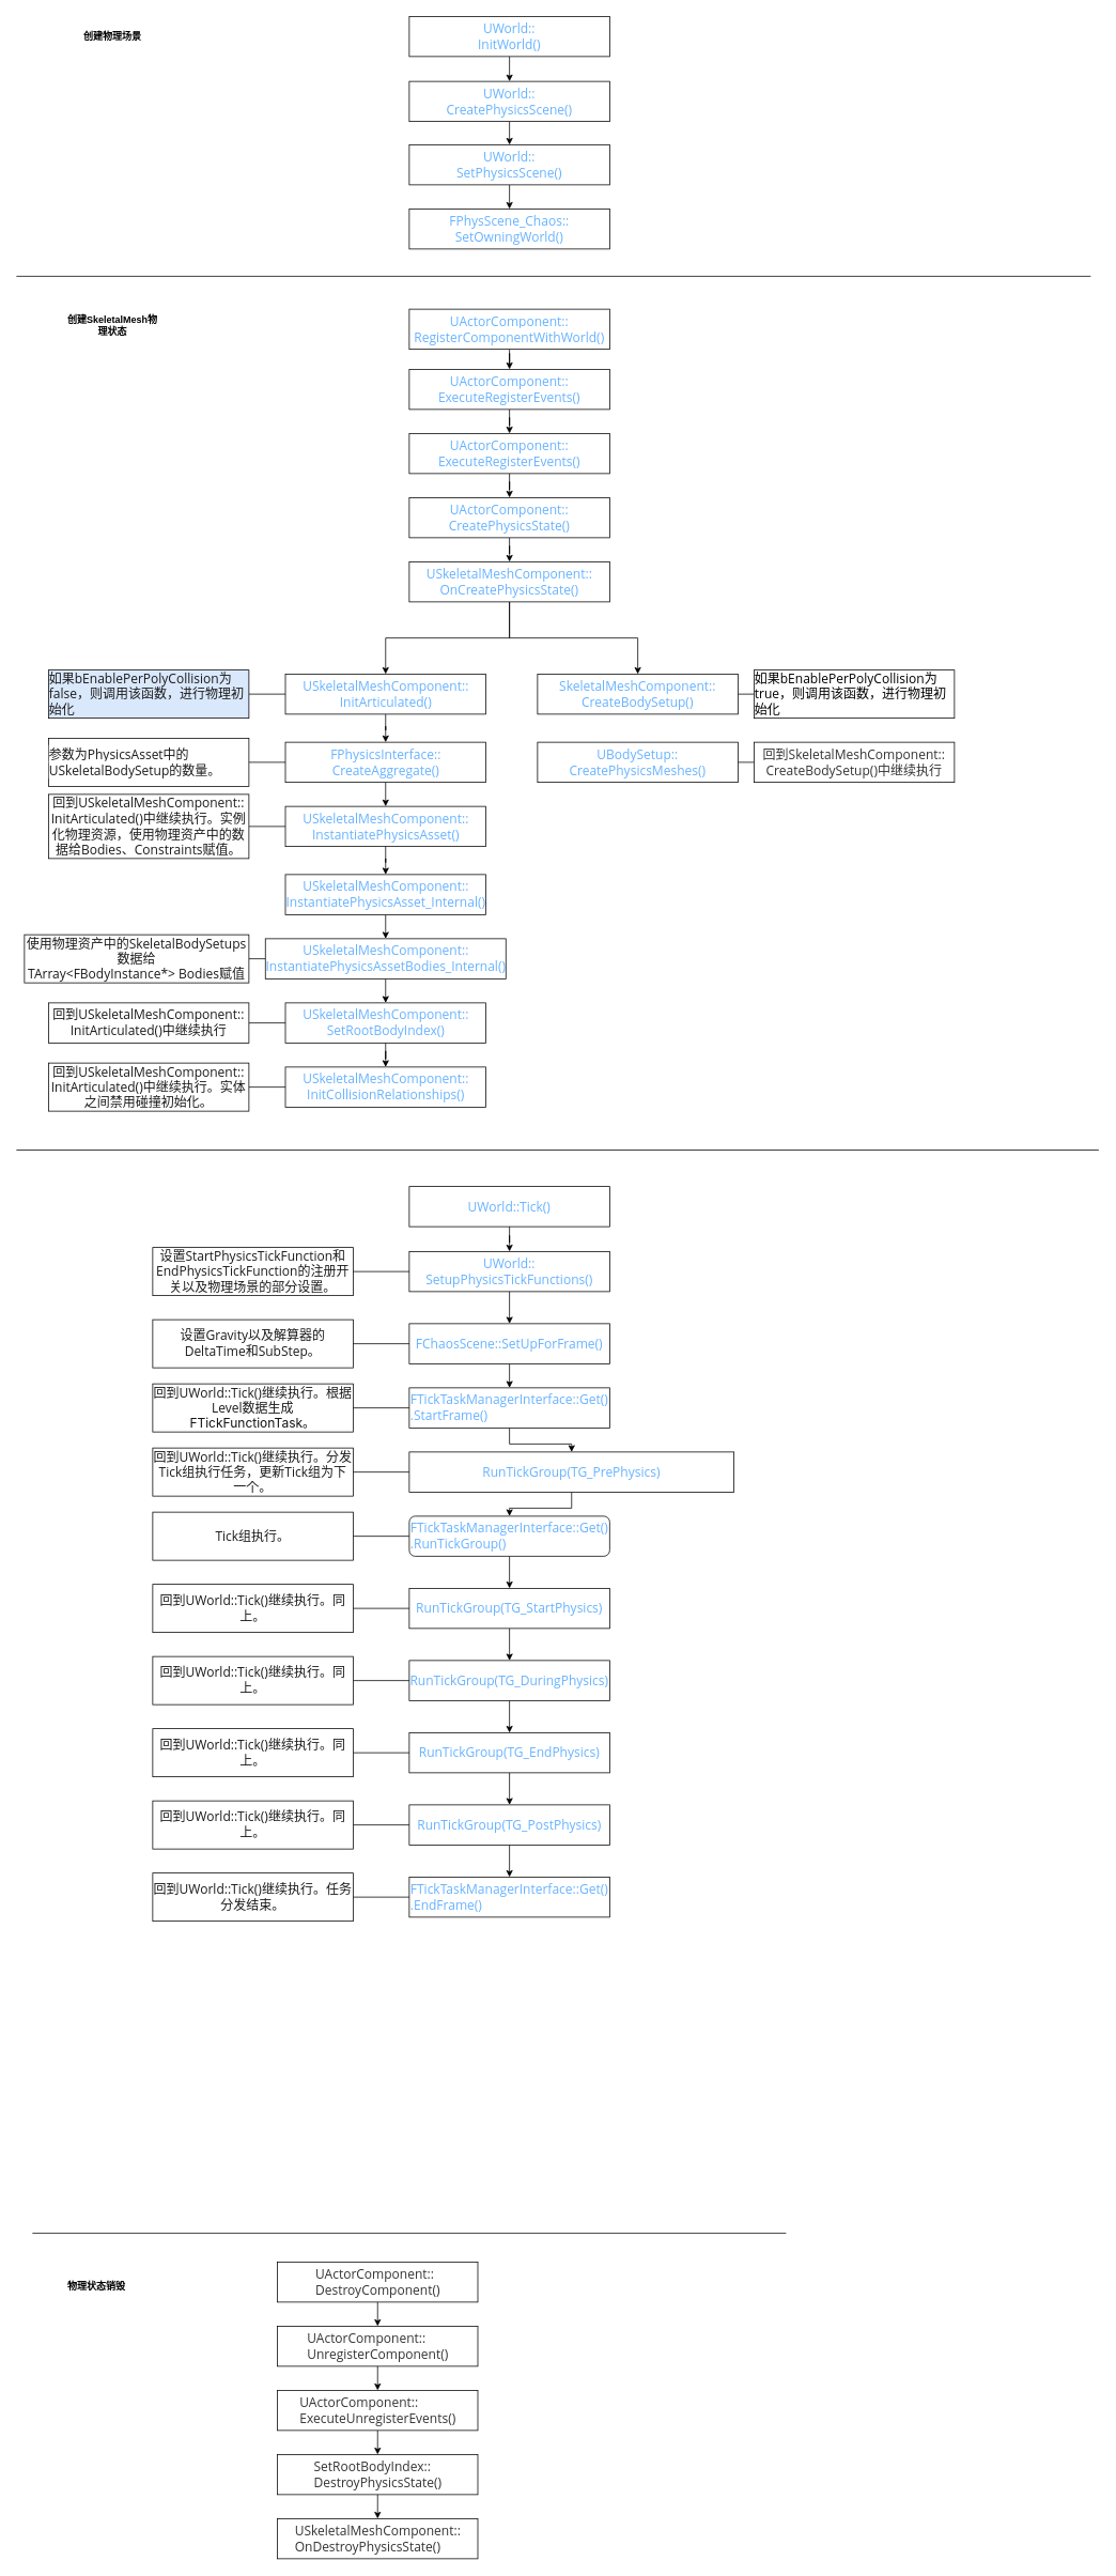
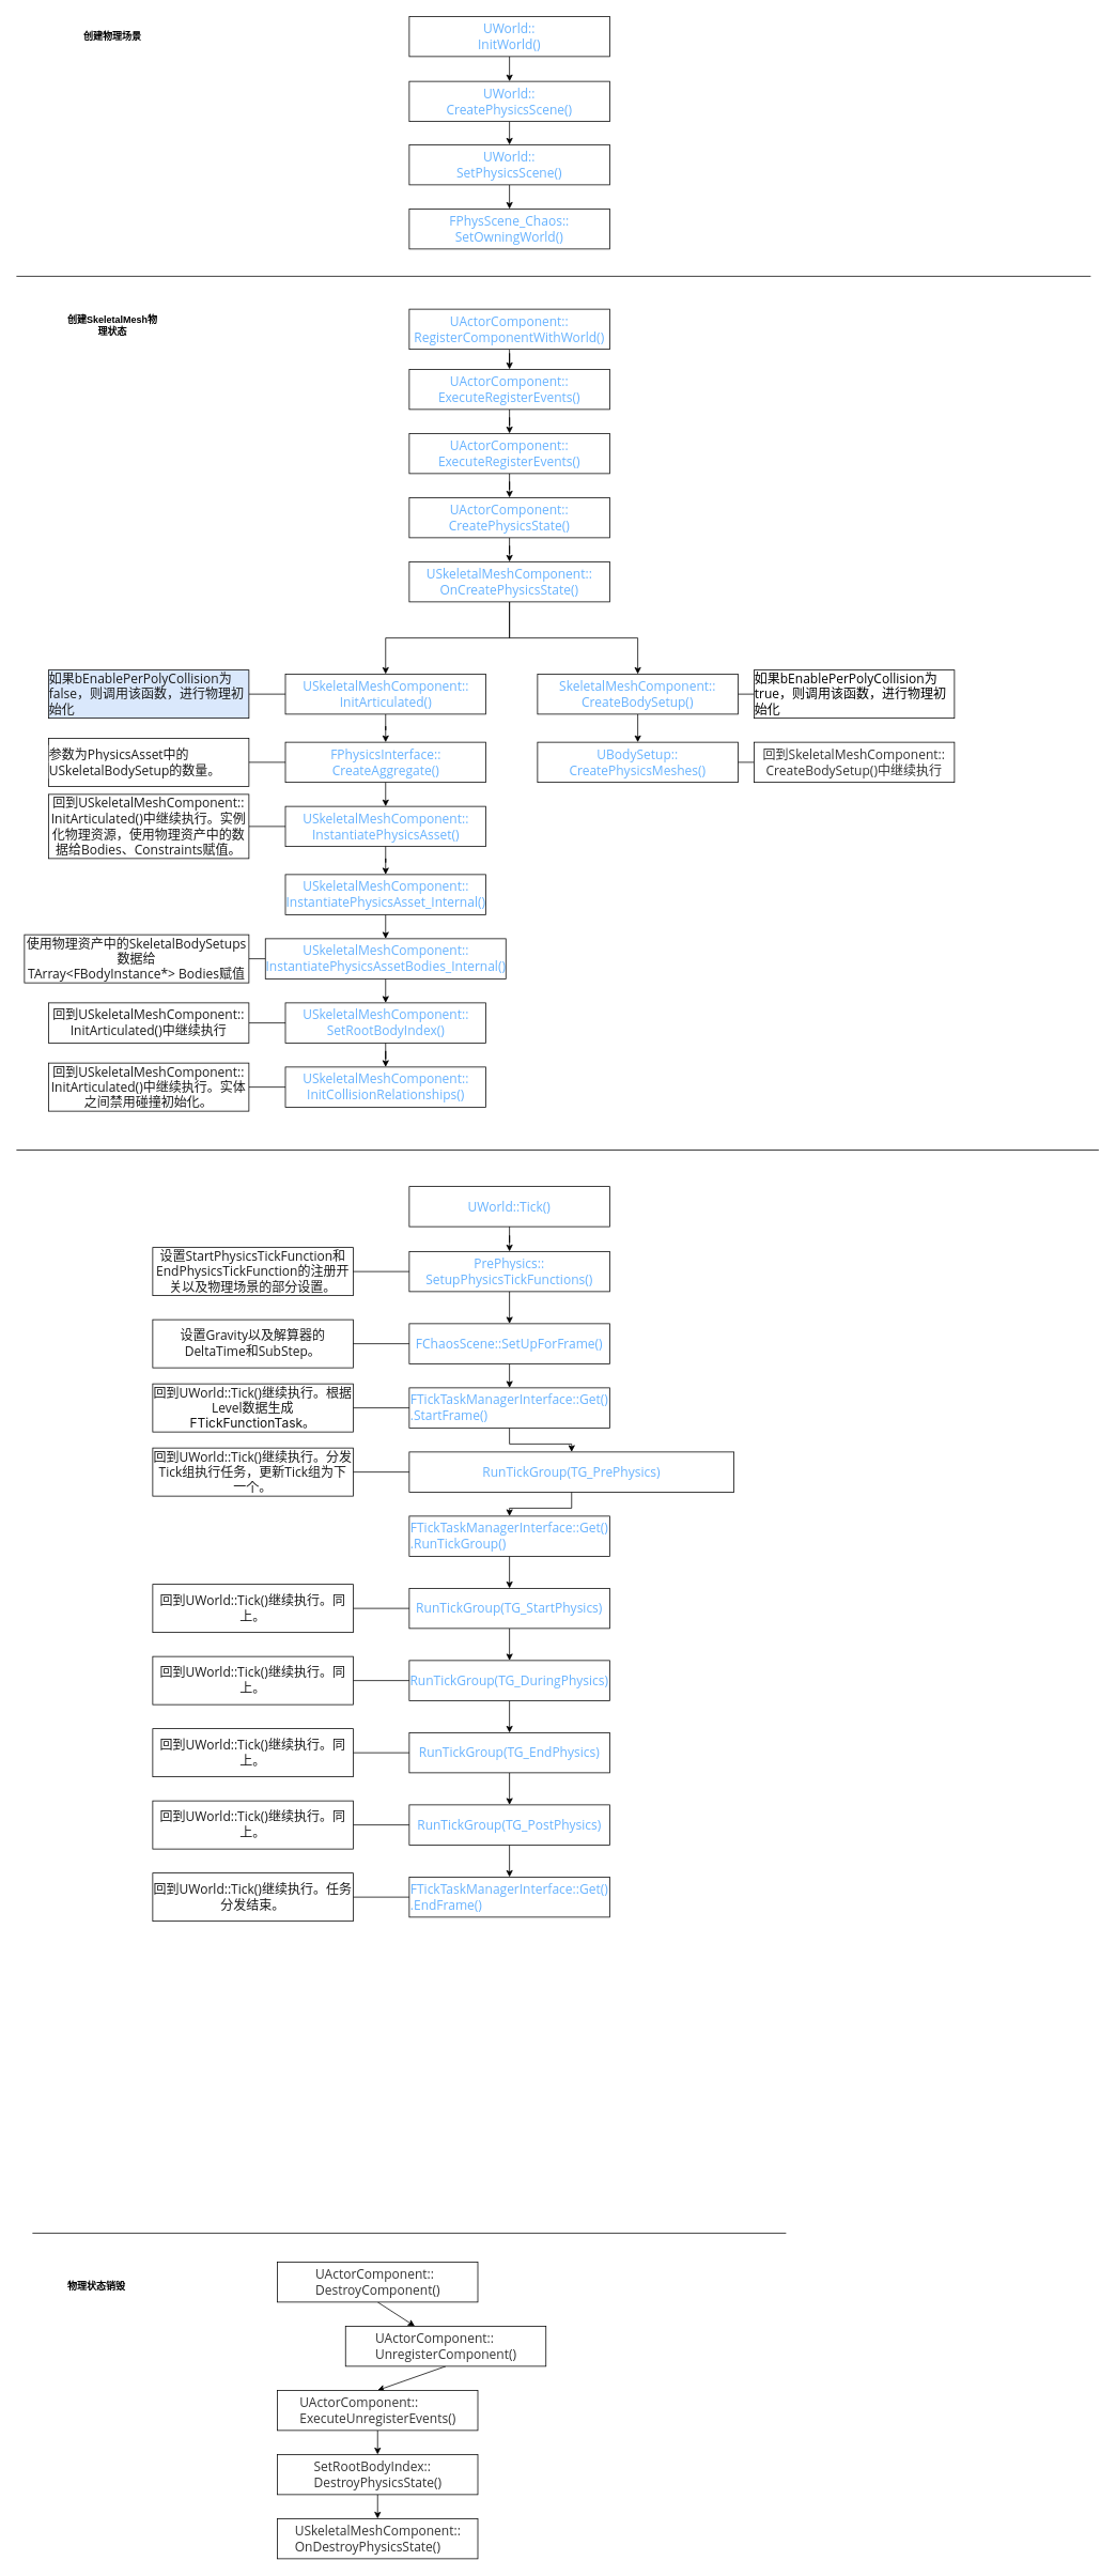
+ <mxCell id="36" style="edgeStyle=orthogonalEdgeStyle;rounded=0;orthogonalLoop=1;jettySize=auto;html=1;exitX=0.5;exitY=1;exitDx=0;exitDy=0;entryX=0.5;entryY=0;entryDx=0;entryDy=0;endArrow=classic;endFill=1;fontColor=#66B2FF;" parent="1" source="38" target="40" edge="1"><mxGeometry relative="1" as="geometry" /></mxCell>
- <mxCell id="68" value="&lt;div style=&quot;orphans: 4;&quot;&gt;&lt;span style=&quot;font-family: &amp;quot;Open Sans&amp;quot;, &amp;quot;Clear Sans&amp;quot;, &amp;quot;Helvetica Neue&amp;quot;, Helvetica, Arial, sans-serif; font-size: 16px; text-align: start; background-color: rgb(255, 255, 255);&quot;&gt;&lt;font color=&quot;#66b2ff&quot;&gt;UWorld::&lt;/font&gt;&lt;/span&gt;&lt;/div&gt;&lt;div style=&quot;orphans: 4;&quot;&gt;&lt;span style=&quot;font-family: &amp;quot;Open Sans&amp;quot;, &amp;quot;Clear Sans&amp;quot;, &amp;quot;Helvetica Neue&amp;quot;, Helvetica, Arial, sans-serif; font-size: 16px; text-align: start; background-color: rgb(255, 255, 255);&quot;&gt;&lt;font color=&quot;#66b2ff&quot;&gt;SetupPhysicsTickFunctions()&lt;/font&gt;&lt;/span&gt;&lt;br&gt;&lt;/div&gt;" style="rounded=0;html=1;whiteSpace=wrap;align=center;" vertex="1" parent="1"><mxGeometry x="510" y="1560" width="250" height="50" as="geometry" /></mxCell>
+ <mxCell id="68" value="&lt;div style=&quot;orphans: 4;&quot;&gt;&lt;span style=&quot;font-family: &amp;quot;Open Sans&amp;quot;, &amp;quot;Clear Sans&amp;quot;, &amp;quot;Helvetica Neue&amp;quot;, Helvetica, Arial, sans-serif; font-size: 16px; text-align: start; background-color: rgb(255, 255, 255);&quot;&gt;&lt;font color=&quot;#66b2ff&quot;&gt;PrePhysics::&lt;/font&gt;&lt;/span&gt;&lt;/div&gt;&lt;div style=&quot;orphans: 4;&quot;&gt;&lt;span style=&quot;font-family: &amp;quot;Open Sans&amp;quot;, &amp;quot;Clear Sans&amp;quot;, &amp;quot;Helvetica Neue&amp;quot;, Helvetica, Arial, sans-serif; font-size: 16px; text-align: start; background-color: rgb(255, 255, 255);&quot;&gt;&lt;font color=&quot;#66b2ff&quot;&gt;SetupPhysicsTickFunctions()&lt;/font&gt;&lt;/span&gt;&lt;br&gt;&lt;/div&gt;" style="rounded=0;html=1;whiteSpace=wrap;align=center;" vertex="1" parent="1"><mxGeometry x="510" y="1560" width="250" height="50" as="geometry" /></mxCell>
- <mxCell id="88" value="&lt;font face=&quot;Open Sans, Clear Sans, Helvetica Neue, Helvetica, Arial, sans-serif&quot;&gt;&lt;span style=&quot;font-size: 16px;&quot;&gt;Tick组执行。&lt;/span&gt;&lt;/font&gt;" style="rounded=0;whiteSpace=wrap;html=1;fontColor=#1A1A1A;" vertex="1" parent="1"><mxGeometry x="190" y="1885" width="250" height="60" as="geometry" /></mxCell>
- <mxCell id="87" style="edgeStyle=orthogonalEdgeStyle;rounded=0;orthogonalLoop=1;jettySize=auto;html=1;exitX=1;exitY=0.5;exitDx=0;exitDy=0;entryX=0;entryY=0.5;entryDx=0;entryDy=0;fontColor=#66B2FF;endArrow=none;endFill=0;" edge="1" parent="1" source="88" target="86"><mxGeometry relative="1" as="geometry" /></mxCell>
- <mxCell id="86" value="&lt;div style=&quot;text-align: start;&quot;&gt;&lt;font face=&quot;Open Sans, Clear Sans, Helvetica Neue, Helvetica, Arial, sans-serif&quot; color=&quot;#66b2ff&quot;&gt;&lt;span style=&quot;font-size: 16px;&quot;&gt;FTickTaskManagerInterface::Get()&lt;/span&gt;&lt;/font&gt;&lt;/div&gt;&lt;div style=&quot;text-align: start;&quot;&gt;&lt;font face=&quot;Open Sans, Clear Sans, Helvetica Neue, Helvetica, Arial, sans-serif&quot; color=&quot;#66b2ff&quot;&gt;&lt;span style=&quot;font-size: 16px;&quot;&gt;.RunTickGroup()&lt;/span&gt;&lt;/font&gt;&lt;br&gt;&lt;/div&gt;" style="html=1;whiteSpace=wrap;align=center;rounded=1;" vertex="1" parent="1"><mxGeometry x="510" y="1890" width="250" height="50" as="geometry" /></mxCell>
+ <mxCell id="86" value="&lt;div style=&quot;text-align: start;&quot;&gt;&lt;font face=&quot;Open Sans, Clear Sans, Helvetica Neue, Helvetica, Arial, sans-serif&quot; color=&quot;#66b2ff&quot;&gt;&lt;span style=&quot;font-size: 16px;&quot;&gt;FTickTaskManagerInterface::Get()&lt;/span&gt;&lt;/font&gt;&lt;/div&gt;&lt;div style=&quot;text-align: start;&quot;&gt;&lt;font face=&quot;Open Sans, Clear Sans, Helvetica Neue, Helvetica, Arial, sans-serif&quot; color=&quot;#66b2ff&quot;&gt;&lt;span style=&quot;font-size: 16px;&quot;&gt;.RunTickGroup()&lt;/span&gt;&lt;/font&gt;&lt;br&gt;&lt;/div&gt;" style="rounded=0;html=1;whiteSpace=wrap;align=center;" vertex="1" parent="1"><mxGeometry x="510" y="1890" width="250" height="50" as="geometry" /></mxCell>
- <mxCell id="29" value="&lt;div style=&quot;orphans: 4; text-align: start;&quot;&gt;&lt;font face=&quot;Open Sans, Clear Sans, Helvetica Neue, Helvetica, Arial, sans-serif&quot; color=&quot;#333333&quot;&gt;&lt;span style=&quot;font-size: 16px;&quot;&gt;UActorComponent::&lt;/span&gt;&lt;/font&gt;&lt;/div&gt;&lt;div style=&quot;orphans: 4; text-align: start;&quot;&gt;&lt;font face=&quot;Open Sans, Clear Sans, Helvetica Neue, Helvetica, Arial, sans-serif&quot; color=&quot;#333333&quot;&gt;&lt;span style=&quot;font-size: 16px;&quot;&gt;UnregisterComponent()&lt;/span&gt;&lt;/font&gt;&lt;br&gt;&lt;/div&gt;" style="rounded=0;html=1;strokeColor=default;fillColor=default;whiteSpace=wrap;" parent="1" vertex="1"><mxGeometry x="345.5" y="2900" width="250" height="50" as="geometry" /></mxCell>
+ <mxCell id="29" value="&lt;div style=&quot;orphans: 4; text-align: start;&quot;&gt;&lt;font face=&quot;Open Sans, Clear Sans, Helvetica Neue, Helvetica, Arial, sans-serif&quot; color=&quot;#333333&quot;&gt;&lt;span style=&quot;font-size: 16px;&quot;&gt;UActorComponent::&lt;/span&gt;&lt;/font&gt;&lt;/div&gt;&lt;div style=&quot;orphans: 4; text-align: start;&quot;&gt;&lt;font face=&quot;Open Sans, Clear Sans, Helvetica Neue, Helvetica, Arial, sans-serif&quot; color=&quot;#333333&quot;&gt;&lt;span style=&quot;font-size: 16px;&quot;&gt;UnregisterComponent()&lt;/span&gt;&lt;/font&gt;&lt;br&gt;&lt;/div&gt;" style="rounded=0;html=1;strokeColor=default;fillColor=default;whiteSpace=wrap;" parent="1" vertex="1"><mxGeometry x="430.5" y="2900" width="250" height="50" as="geometry" /></mxCell>
